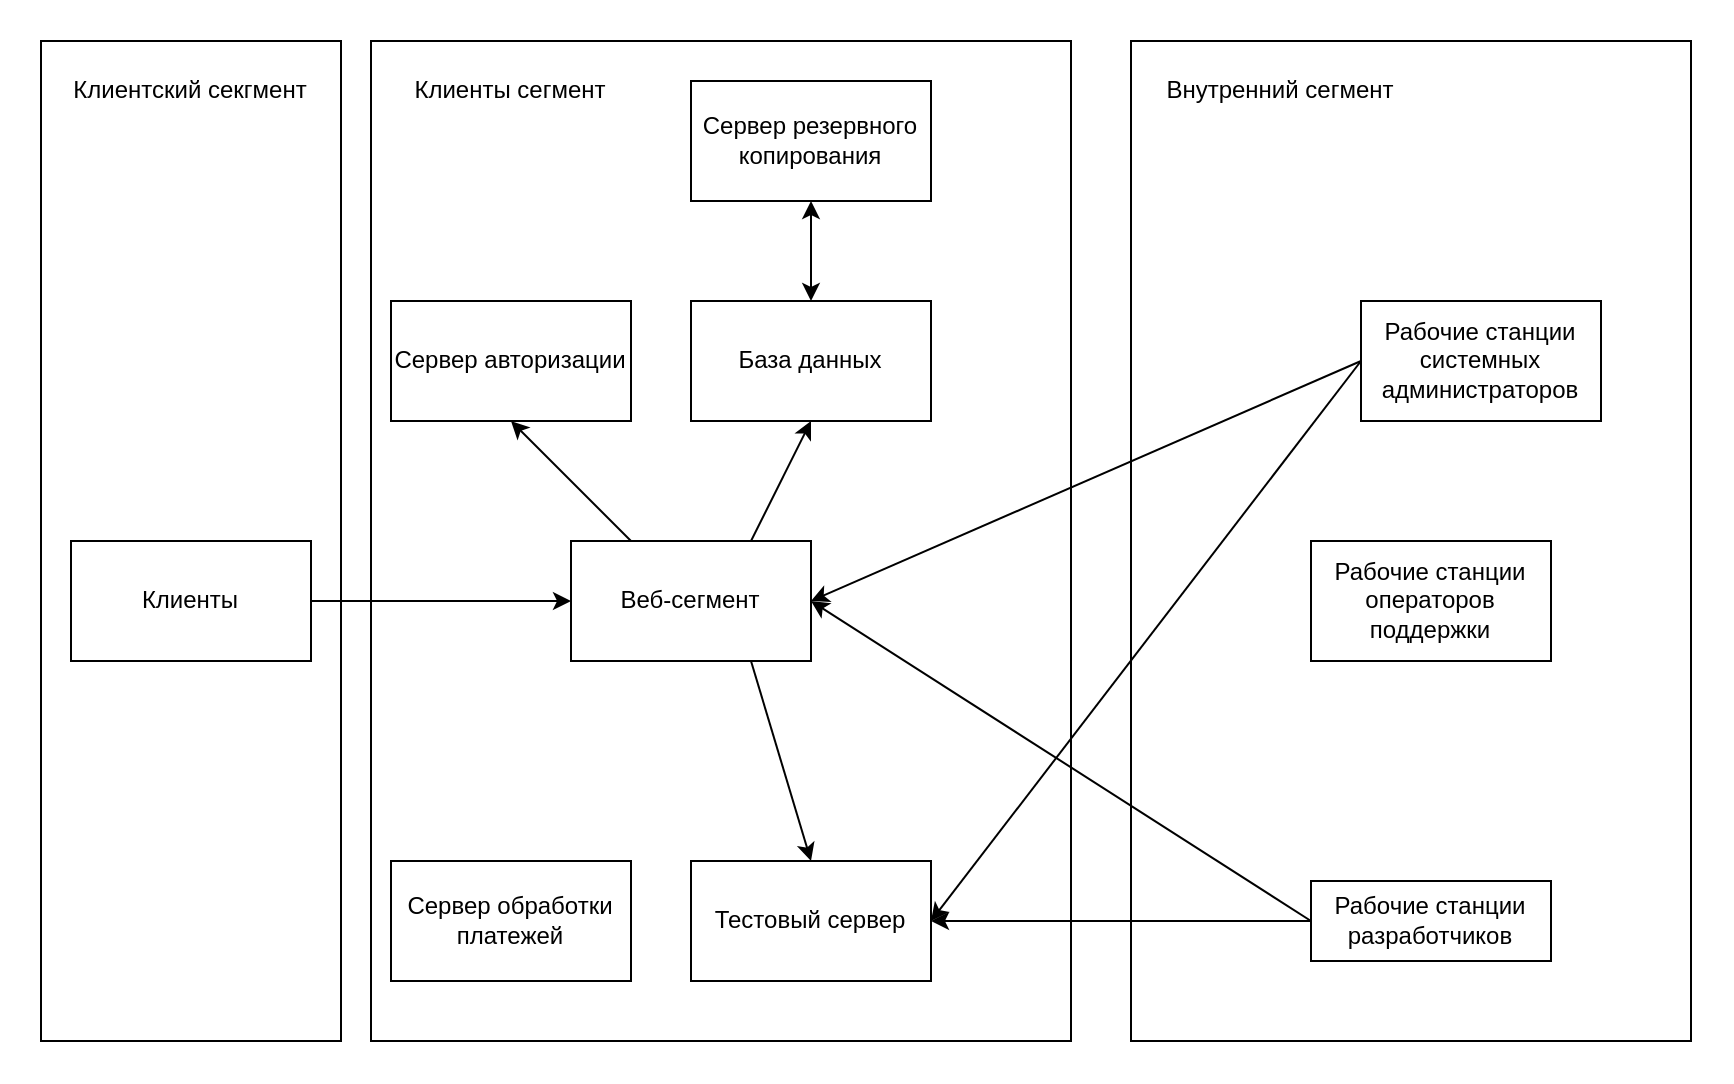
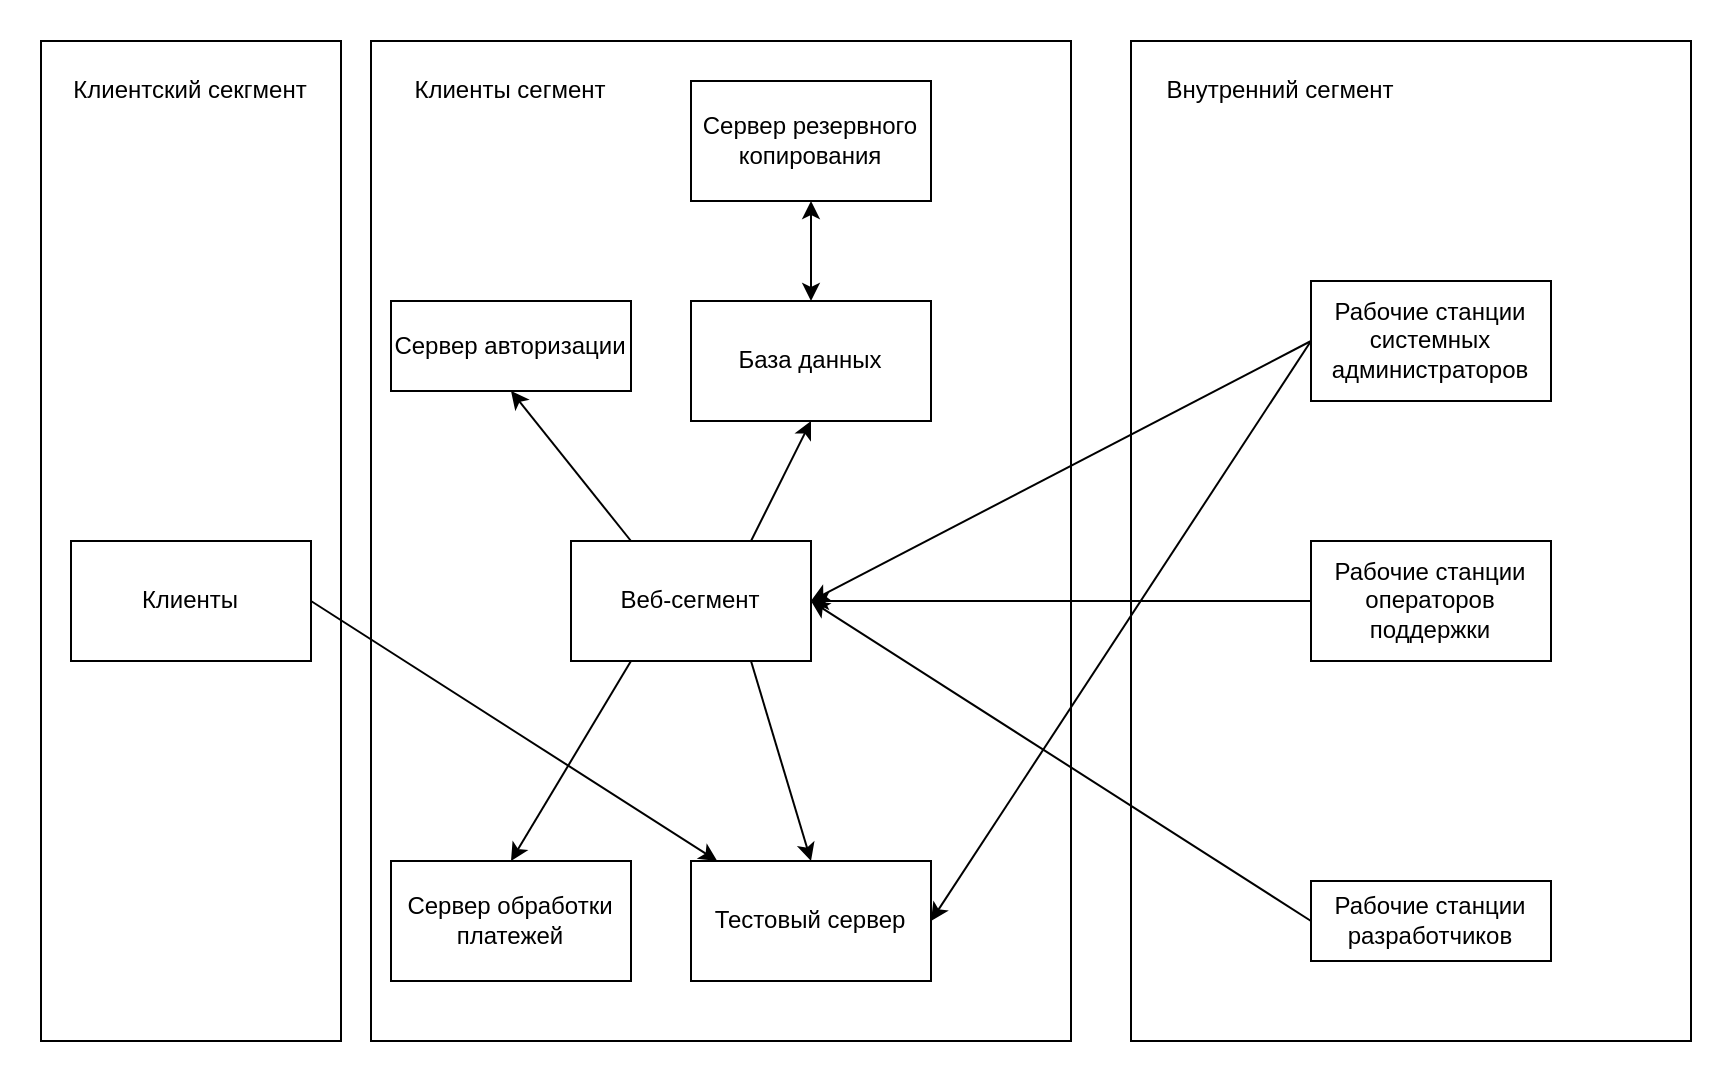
- <mxCell id="7" value="Сервер авторизации" style="rounded=0;whiteSpace=wrap;html=1;" vertex="1" parent="1"><mxGeometry x="195" y="150" width="120" height="60" as="geometry" /></mxCell>
+ <mxCell id="7" value="Сервер авторизации" style="rounded=0;whiteSpace=wrap;html=1;" vertex="1" parent="1"><mxGeometry x="195" y="150" width="120" height="45" as="geometry" /></mxCell>
- <mxCell id="13" value="Рабочие станции системных администраторов" style="rounded=0;whiteSpace=wrap;html=1;" vertex="1" parent="1"><mxGeometry x="680" y="150" width="120" height="60" as="geometry" /></mxCell>
+ <mxCell id="13" value="Рабочие станции системных администраторов" style="rounded=0;whiteSpace=wrap;html=1;" vertex="1" parent="1"><mxGeometry x="655" y="140" width="120" height="60" as="geometry" /></mxCell>
- <mxCell id="14" value="" style="endArrow=classic;html=1;rounded=0;exitX=1;exitY=0.5;exitDx=0;exitDy=0;entryX=0;entryY=0.5;entryDx=0;entryDy=0;" edge="1" parent="1" source="5" target="6"><mxGeometry width="50" height="50" relative="1" as="geometry"><mxPoint x="325" y="260" as="sourcePoint" /><mxPoint x="375" y="210" as="targetPoint" /></mxGeometry></mxCell>
+ <mxCell id="14" value="" style="endArrow=classic;html=1;rounded=0;exitX=1;exitY=0.5;exitDx=0;exitDy=0;" edge="1" parent="1" source="5" target="19"><mxGeometry width="50" height="50" relative="1" as="geometry"><mxPoint x="325" y="260" as="sourcePoint" /><mxPoint x="375" y="210" as="targetPoint" /></mxGeometry></mxCell>
+ <mxCell id="21" value="" style="endArrow=classic;html=1;rounded=0;exitX=0;exitY=0.5;exitDx=0;exitDy=0;entryX=1;entryY=0.5;entryDx=0;entryDy=0;" edge="1" parent="1" source="11" target="6"><mxGeometry width="50" height="50" relative="1" as="geometry"><mxPoint x="225" y="540" as="sourcePoint" /><mxPoint x="275" y="490" as="targetPoint" /></mxGeometry></mxCell>
+ <mxCell id="17" value="" style="endArrow=classic;html=1;rounded=0;entryX=0.5;entryY=0;entryDx=0;entryDy=0;exitX=0.25;exitY=1;exitDx=0;exitDy=0;" edge="1" parent="1" source="6" target="8"><mxGeometry width="50" height="50" relative="1" as="geometry"><mxPoint x="385" y="370" as="sourcePoint" /><mxPoint x="335" y="350" as="targetPoint" /></mxGeometry></mxCell>
- <mxCell id="22" value="" style="endArrow=classic;html=1;rounded=0;exitX=0;exitY=0.5;exitDx=0;exitDy=0;entryX=1;entryY=0.5;entryDx=0;entryDy=0;" edge="1" parent="1" source="12" target="19"><mxGeometry width="50" height="50" relative="1" as="geometry"><mxPoint x="165" y="520" as="sourcePoint" /><mxPoint x="215" y="470" as="targetPoint" /></mxGeometry></mxCell>
